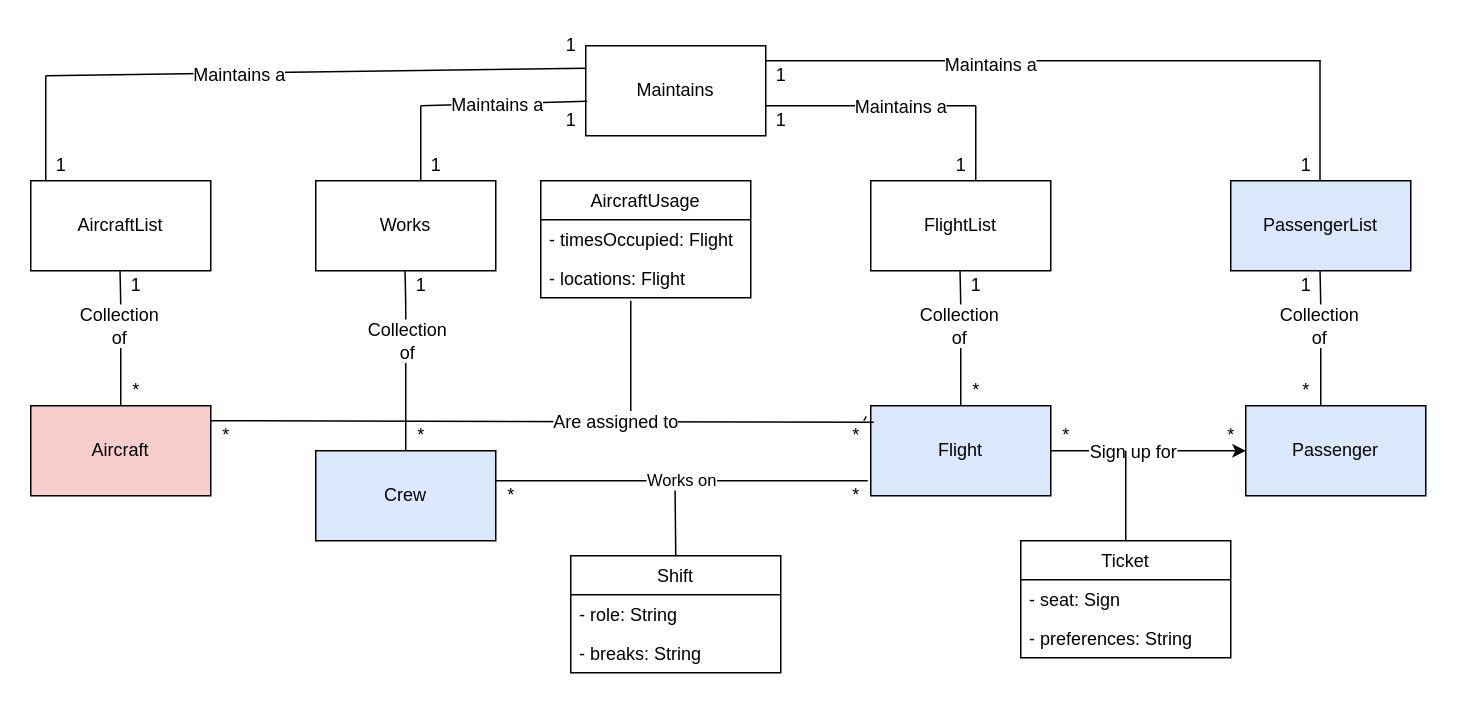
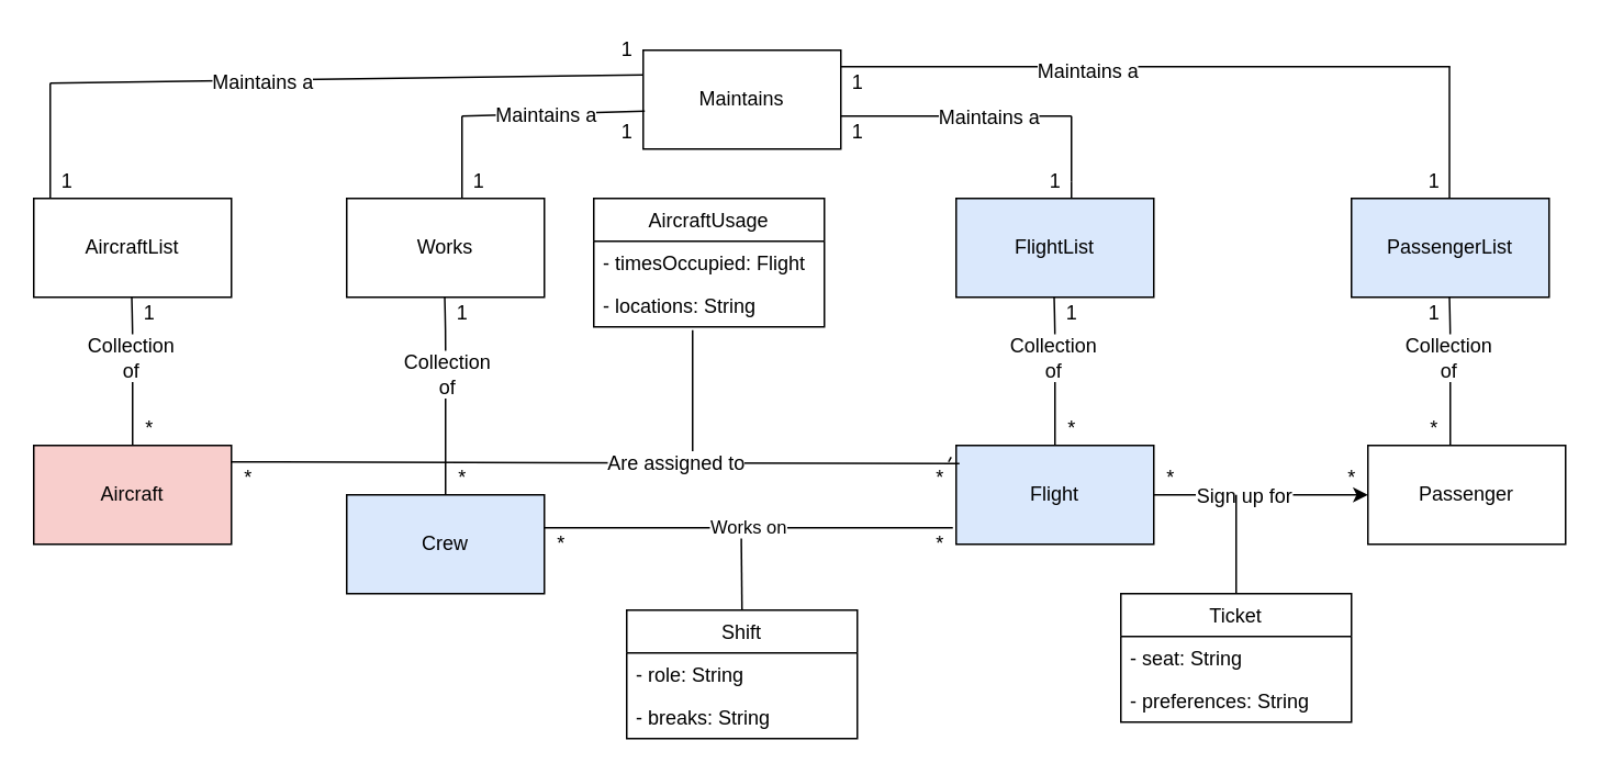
- <mxCell id="5" value="FlightList" style="rounded=0;whiteSpace=wrap;html=1;" vertex="1" parent="1"><mxGeometry x="580" y="120" width="120" height="60" as="geometry" /></mxCell>
+ <mxCell id="5" value="FlightList" style="rounded=0;whiteSpace=wrap;html=1;fillColor=#dae8fc;" vertex="1" parent="1"><mxGeometry x="580" y="120" width="120" height="60" as="geometry" /></mxCell>
- <mxCell id="62" value="- locations: Flight" style="text;strokeColor=none;fillColor=none;align=left;verticalAlign=top;spacingLeft=4;spacingRight=4;overflow=hidden;rotatable=0;points=[[0,0.5],[1,0.5]];portConstraint=eastwest;" vertex="1" parent="60"><mxGeometry y="52" width="140" height="26" as="geometry" /></mxCell>
+ <mxCell id="62" value="- locations: String" style="text;strokeColor=none;fillColor=none;align=left;verticalAlign=top;spacingLeft=4;spacingRight=4;overflow=hidden;rotatable=0;points=[[0,0.5],[1,0.5]];portConstraint=eastwest;" vertex="1" parent="60"><mxGeometry y="52" width="140" height="26" as="geometry" /></mxCell>
- <mxCell id="10" value="Passenger" style="rounded=0;whiteSpace=wrap;html=1;fillColor=#dae8fc;" vertex="1" parent="1"><mxGeometry x="830" y="270" width="120" height="60" as="geometry" /></mxCell>
+ <mxCell id="10" value="Passenger" style="rounded=0;whiteSpace=wrap;html=1;" vertex="1" parent="1"><mxGeometry x="830" y="270" width="120" height="60" as="geometry" /></mxCell>
- <mxCell id="57" value="- seat: Sign" style="text;strokeColor=none;fillColor=none;align=left;verticalAlign=top;spacingLeft=4;spacingRight=4;overflow=hidden;rotatable=0;points=[[0,0.5],[1,0.5]];portConstraint=eastwest;" vertex="1" parent="56"><mxGeometry y="26" width="140" height="26" as="geometry" /></mxCell>
+ <mxCell id="57" value="- seat: String" style="text;strokeColor=none;fillColor=none;align=left;verticalAlign=top;spacingLeft=4;spacingRight=4;overflow=hidden;rotatable=0;points=[[0,0.5],[1,0.5]];portConstraint=eastwest;" vertex="1" parent="56"><mxGeometry y="26" width="140" height="26" as="geometry" /></mxCell>
